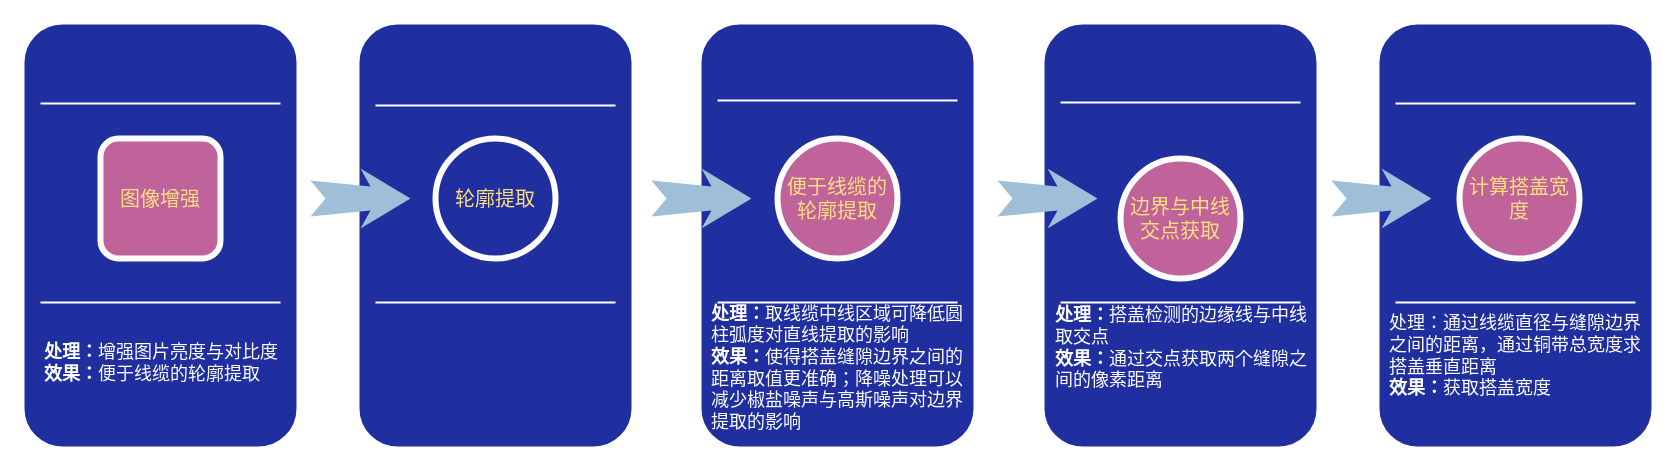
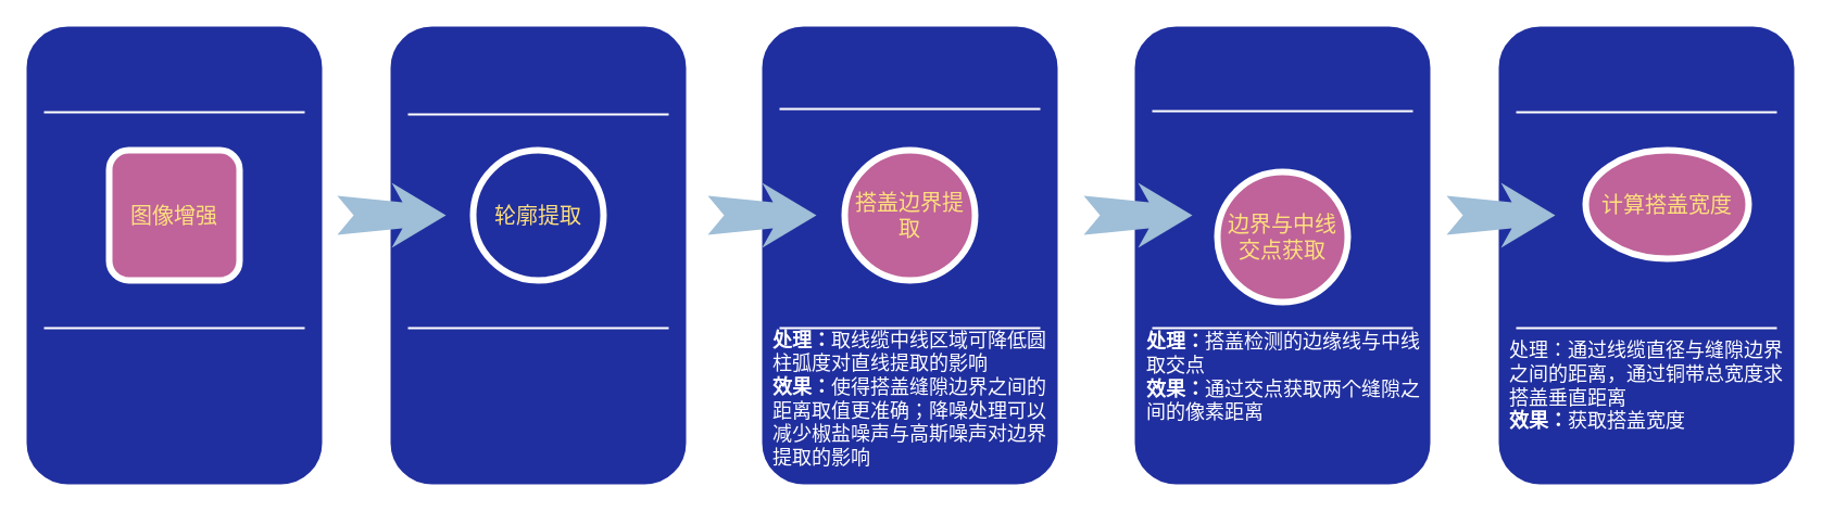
- <mxCell id="12" value="便于线缆的轮廓提取" style="ellipse;whiteSpace=wrap;html=1;rounded=0;shadow=0;strokeWidth=6;fontSize=20;align=center;fillColor=#BF639A;strokeColor=#FFFFFF;fontColor=#FFE07C;container=0;" parent="1" vertex="1"><mxGeometry x="777" y="138" width="120" height="120" as="geometry" /></mxCell>
+ <mxCell id="12" value="搭盖边界提取" style="ellipse;whiteSpace=wrap;html=1;rounded=0;shadow=0;strokeWidth=6;fontSize=20;align=center;fillColor=#BF639A;strokeColor=#FFFFFF;fontColor=#FFE07C;container=0;" parent="1" vertex="1"><mxGeometry x="777" y="138" width="120" height="120" as="geometry" /></mxCell>
- <mxCell id="23" value="计算搭盖宽度" style="ellipse;whiteSpace=wrap;html=1;rounded=0;shadow=0;strokeWidth=6;fontSize=20;align=center;fillColor=#BF639A;strokeColor=#FFFFFF;fontColor=#FFE07C;container=0;" parent="1" vertex="1"><mxGeometry x="1459" y="138" width="120" height="120" as="geometry" /></mxCell>
+ <mxCell id="23" value="计算搭盖宽度" style="ellipse;whiteSpace=wrap;html=1;rounded=0;shadow=0;strokeWidth=6;fontSize=20;align=center;fillColor=#BF639A;strokeColor=#FFFFFF;fontColor=#FFE07C;container=0;" parent="1" vertex="1"><mxGeometry x="1459" y="138" width="150" height="100" as="geometry" /></mxCell>
- <mxCell id="26" value="&lt;b&gt;处理：&lt;/b&gt;增强图片亮度与对比度&lt;b&gt;效果：&lt;/b&gt;便于线缆的轮廓提取" style="text;html=1;strokeColor=none;fillColor=none;align=left;verticalAlign=middle;whiteSpace=wrap;rounded=0;shadow=0;fontSize=18;fontColor=#FFFFFF;container=0;" parent="1" vertex="1"><mxGeometry x="42" y="318" width="236" height="90" as="geometry" /></mxCell>
